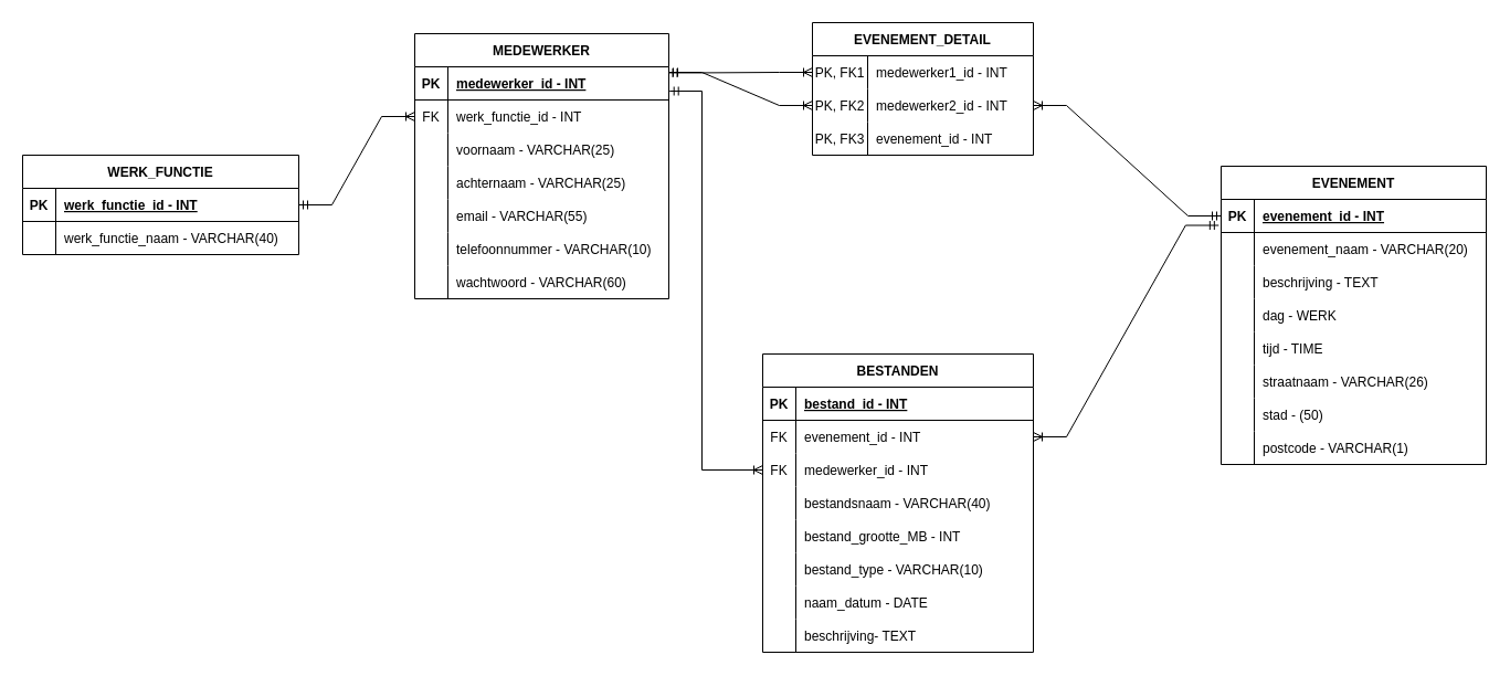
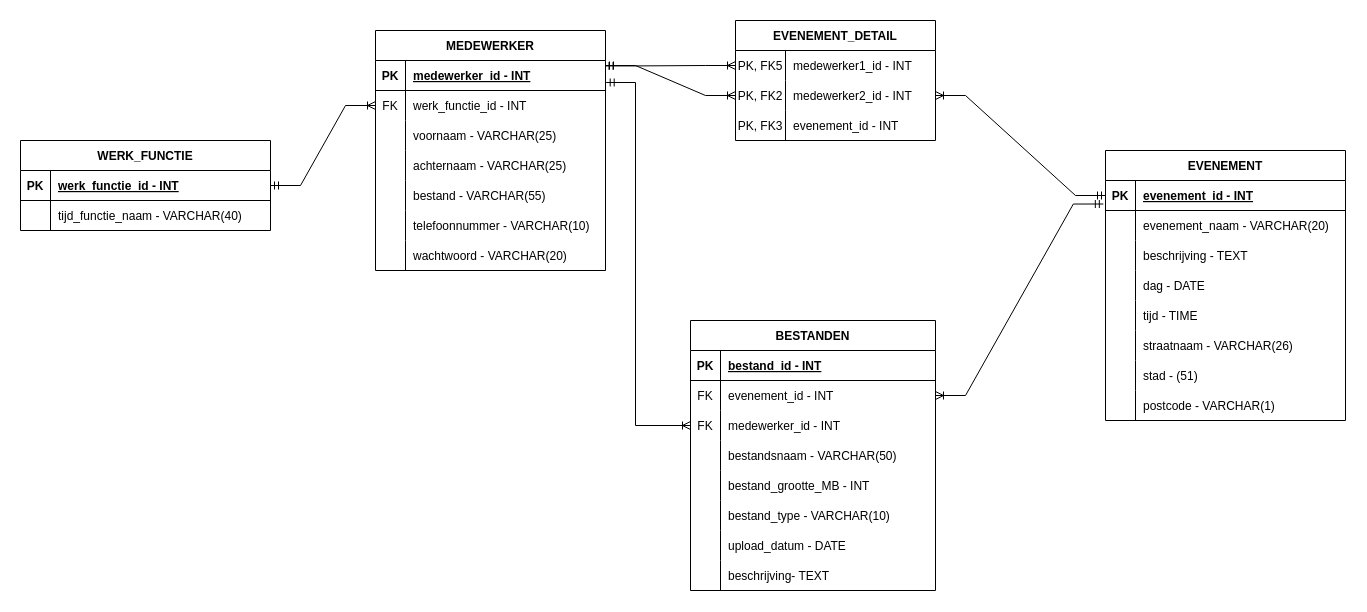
- <mxCell id="11" value="PK, FK1" style="shape=partialRectangle;connectable=0;fillColor=none;top=0;left=0;bottom=0;right=0;editable=1;overflow=hidden;" vertex="1" parent="10"><mxGeometry width="50" height="30" as="geometry"><mxRectangle width="50" height="30" as="alternateBounds" /></mxGeometry></mxCell>
+ <mxCell id="11" value="PK, FK5" style="shape=partialRectangle;connectable=0;fillColor=none;top=0;left=0;bottom=0;right=0;editable=1;overflow=hidden;" vertex="1" parent="10"><mxGeometry width="50" height="30" as="geometry"><mxRectangle width="50" height="30" as="alternateBounds" /></mxGeometry></mxCell>
- <mxCell id="59" value="email - VARCHAR(55)" style="shape=partialRectangle;connectable=0;fillColor=none;top=0;left=0;bottom=0;right=0;align=left;spacingLeft=6;overflow=hidden;" vertex="1" parent="57"><mxGeometry x="30" width="200" height="30" as="geometry"><mxRectangle width="200" height="30" as="alternateBounds" /></mxGeometry></mxCell>
+ <mxCell id="59" value="bestand - VARCHAR(55)" style="shape=partialRectangle;connectable=0;fillColor=none;top=0;left=0;bottom=0;right=0;align=left;spacingLeft=6;overflow=hidden;" vertex="1" parent="57"><mxGeometry x="30" width="200" height="30" as="geometry"><mxRectangle width="200" height="30" as="alternateBounds" /></mxGeometry></mxCell>
- <mxCell id="8" value="werk_functie_naam - VARCHAR(40)" style="shape=partialRectangle;connectable=0;fillColor=none;top=0;left=0;bottom=0;right=0;align=left;spacingLeft=6;overflow=hidden;" vertex="1" parent="6"><mxGeometry x="30" width="220" height="30" as="geometry"><mxRectangle width="220" height="30" as="alternateBounds" /></mxGeometry></mxCell>
+ <mxCell id="8" value="tijd_functie_naam - VARCHAR(40)" style="shape=partialRectangle;connectable=0;fillColor=none;top=0;left=0;bottom=0;right=0;align=left;spacingLeft=6;overflow=hidden;" vertex="1" parent="6"><mxGeometry x="30" width="220" height="30" as="geometry"><mxRectangle width="220" height="30" as="alternateBounds" /></mxGeometry></mxCell>
- <mxCell id="65" value="wachtwoord - VARCHAR(60)" style="shape=partialRectangle;connectable=0;fillColor=none;top=0;left=0;bottom=0;right=0;align=left;spacingLeft=6;overflow=hidden;" vertex="1" parent="63"><mxGeometry x="30" width="200" height="30" as="geometry"><mxRectangle width="200" height="30" as="alternateBounds" /></mxGeometry></mxCell>
+ <mxCell id="65" value="wachtwoord - VARCHAR(20)" style="shape=partialRectangle;connectable=0;fillColor=none;top=0;left=0;bottom=0;right=0;align=left;spacingLeft=6;overflow=hidden;" vertex="1" parent="63"><mxGeometry x="30" width="200" height="30" as="geometry"><mxRectangle width="200" height="30" as="alternateBounds" /></mxGeometry></mxCell>
- <mxCell id="31" value="dag - WERK" style="shape=partialRectangle;connectable=0;fillColor=none;top=0;left=0;bottom=0;right=0;align=left;spacingLeft=6;overflow=hidden;" vertex="1" parent="29"><mxGeometry x="30" width="210" height="30" as="geometry"><mxRectangle width="210" height="30" as="alternateBounds" /></mxGeometry></mxCell>
+ <mxCell id="31" value="dag - DATE" style="shape=partialRectangle;connectable=0;fillColor=none;top=0;left=0;bottom=0;right=0;align=left;spacingLeft=6;overflow=hidden;" vertex="1" parent="29"><mxGeometry x="30" width="210" height="30" as="geometry"><mxRectangle width="210" height="30" as="alternateBounds" /></mxGeometry></mxCell>
- <mxCell id="40" value="stad - (50)" style="shape=partialRectangle;connectable=0;fillColor=none;top=0;left=0;bottom=0;right=0;align=left;spacingLeft=6;overflow=hidden;" vertex="1" parent="38"><mxGeometry x="30" width="210" height="30" as="geometry"><mxRectangle width="210" height="30" as="alternateBounds" /></mxGeometry></mxCell>
+ <mxCell id="40" value="stad - (51)" style="shape=partialRectangle;connectable=0;fillColor=none;top=0;left=0;bottom=0;right=0;align=left;spacingLeft=6;overflow=hidden;" vertex="1" parent="38"><mxGeometry x="30" width="210" height="30" as="geometry"><mxRectangle width="210" height="30" as="alternateBounds" /></mxGeometry></mxCell>
- <mxCell id="78" value="bestandsnaam - VARCHAR(40)" style="shape=partialRectangle;connectable=0;fillColor=none;top=0;left=0;bottom=0;right=0;align=left;spacingLeft=6;overflow=hidden;" vertex="1" parent="76"><mxGeometry x="30" width="215" height="30" as="geometry"><mxRectangle width="215" height="30" as="alternateBounds" /></mxGeometry></mxCell>
+ <mxCell id="78" value="bestandsnaam - VARCHAR(50)" style="shape=partialRectangle;connectable=0;fillColor=none;top=0;left=0;bottom=0;right=0;align=left;spacingLeft=6;overflow=hidden;" vertex="1" parent="76"><mxGeometry x="30" width="215" height="30" as="geometry"><mxRectangle width="215" height="30" as="alternateBounds" /></mxGeometry></mxCell>
- <mxCell id="87" value="naam_datum - DATE" style="shape=partialRectangle;connectable=0;fillColor=none;top=0;left=0;bottom=0;right=0;align=left;spacingLeft=6;overflow=hidden;" vertex="1" parent="85"><mxGeometry x="30" width="215" height="30" as="geometry"><mxRectangle width="215" height="30" as="alternateBounds" /></mxGeometry></mxCell>
+ <mxCell id="87" value="upload_datum - DATE" style="shape=partialRectangle;connectable=0;fillColor=none;top=0;left=0;bottom=0;right=0;align=left;spacingLeft=6;overflow=hidden;" vertex="1" parent="85"><mxGeometry x="30" width="215" height="30" as="geometry"><mxRectangle width="215" height="30" as="alternateBounds" /></mxGeometry></mxCell>
